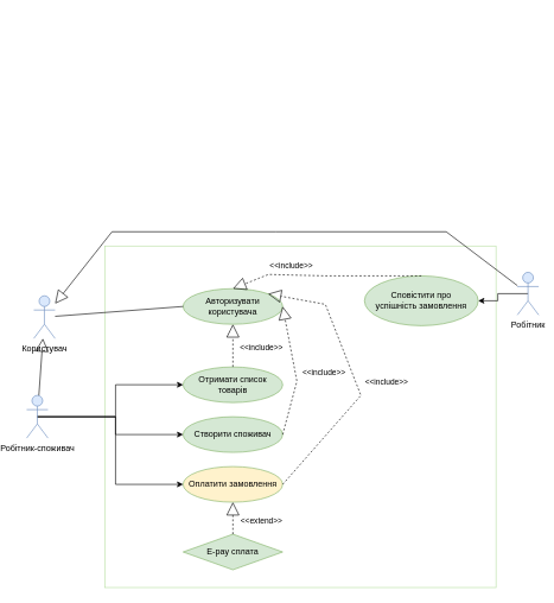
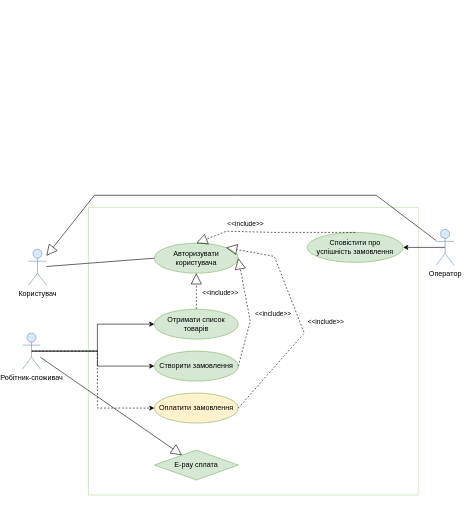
- <mxCell id="20" value="Сповістити про&lt;br&gt;успішність замовлення" style="ellipse;whiteSpace=wrap;html=1;fillColor=#d5e8d4;strokeColor=#82b366;" vertex="1" parent="1"><mxGeometry x="495" y="387" width="160" height="70" as="geometry" /></mxCell>
+ <mxCell id="20" value="Сповістити про&lt;br&gt;успішність замовлення" style="ellipse;whiteSpace=wrap;html=1;fillColor=#d5e8d4;strokeColor=#82b366;" vertex="1" parent="1"><mxGeometry x="495" y="387" width="160" height="50" as="geometry" /></mxCell>
- <mxCell id="22" value="Робітник" style="shape=umlActor;verticalLabelPosition=bottom;verticalAlign=top;html=1;outlineConnect=0;fillColor=#dae8fc;strokeColor=#6c8ebf;" vertex="1" parent="1"><mxGeometry x="710" y="382" width="30" height="60" as="geometry" /></mxCell>
+ <mxCell id="22" value="Оператор" style="shape=umlActor;verticalLabelPosition=bottom;verticalAlign=top;html=1;outlineConnect=0;fillColor=#dae8fc;strokeColor=#6c8ebf;" vertex="1" parent="1"><mxGeometry x="710" y="382" width="30" height="60" as="geometry" /></mxCell>
- <mxCell id="11" value="&lt;br&gt;" style="endArrow=block;endSize=16;endFill=0;html=1;rounded=0;" edge="1" parent="1" source="10" target="4"><mxGeometry x="-0.12" y="21" width="160" relative="1" as="geometry"><mxPoint x="280" y="545" as="sourcePoint" /><mxPoint x="-10" y="650" as="targetPoint" /><mxPoint as="offset" /></mxGeometry></mxCell>
+ <mxCell id="11" value="&lt;br&gt;" style="endArrow=block;endSize=16;endFill=0;html=1;rounded=0;" edge="1" parent="1" source="10" target="18"><mxGeometry x="-0.12" y="21" width="160" relative="1" as="geometry"><mxPoint x="280" y="545" as="sourcePoint" /><mxPoint x="-10" y="650" as="targetPoint" /><mxPoint as="offset" /></mxGeometry></mxCell>
- <mxCell id="13" value="Створити споживач" style="ellipse;whiteSpace=wrap;html=1;fillColor=#d5e8d4;strokeColor=#82b366;" vertex="1" parent="1"><mxGeometry x="240" y="585" width="140" height="50" as="geometry" /></mxCell>
+ <mxCell id="13" value="Створити замовлення" style="ellipse;whiteSpace=wrap;html=1;fillColor=#d5e8d4;strokeColor=#82b366;" vertex="1" parent="1"><mxGeometry x="240" y="585" width="140" height="50" as="geometry" /></mxCell>
- <mxCell id="9" style="edgeStyle=orthogonalEdgeStyle;rounded=0;orthogonalLoop=1;jettySize=auto;html=1;exitX=0.5;exitY=0.5;exitDx=0;exitDy=0;exitPerimeter=0;entryX=0;entryY=0.5;entryDx=0;entryDy=0;" edge="1" parent="1" source="10" target="14"><mxGeometry relative="1" as="geometry" /></mxCell>
+ <mxCell id="9" style="edgeStyle=orthogonalEdgeStyle;rounded=0;orthogonalLoop=1;jettySize=auto;html=1;exitX=0.5;exitY=0.5;exitDx=0;exitDy=0;exitPerimeter=0;entryX=0;entryY=0.5;entryDx=0;entryDy=0;dashed=1;" edge="1" parent="1" source="10" target="14"><mxGeometry relative="1" as="geometry" /></mxCell>
- <mxCell id="19" value="&amp;lt;&amp;lt;extend&amp;gt;&amp;gt;" style="endArrow=block;endSize=16;endFill=0;html=1;rounded=0;exitX=0.5;exitY=0;exitDx=0;exitDy=0;entryX=0.5;entryY=1;entryDx=0;entryDy=0;dashed=1;" edge="1" parent="1" source="18" target="14"><mxGeometry x="-0.143" y="-40" width="160" relative="1" as="geometry"><mxPoint x="320" y="615" as="sourcePoint" /><mxPoint x="310" y="725" as="targetPoint" /><mxPoint as="offset" /></mxGeometry></mxCell>
